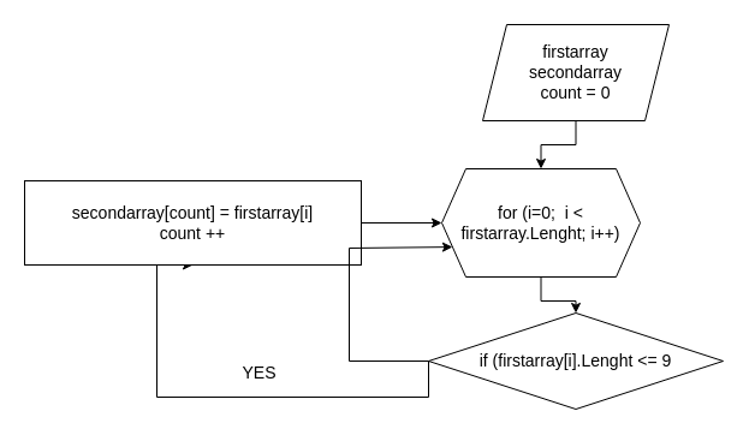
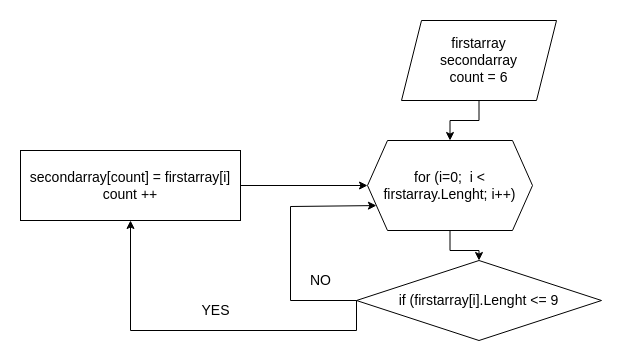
- <mxCell id="3" value="&lt;font style=&quot;font-size: 14px;&quot;&gt;firstarray&lt;br&gt;secondarray&lt;br&gt;count = 0&lt;/font&gt;" style="shape=parallelogram;perimeter=parallelogramPerimeter;whiteSpace=wrap;html=1;fixedSize=1;" vertex="1" parent="1"><mxGeometry x="401" y="20" width="155" height="80" as="geometry" /></mxCell>
+ <mxCell id="3" value="&lt;font style=&quot;font-size: 14px;&quot;&gt;firstarray&lt;br&gt;secondarray&lt;br&gt;count = 6&lt;/font&gt;" style="shape=parallelogram;perimeter=parallelogramPerimeter;whiteSpace=wrap;html=1;fixedSize=1;" vertex="1" parent="1"><mxGeometry x="401" y="20" width="155" height="80" as="geometry" /></mxCell>
- <mxCell id="9" value="&lt;font style=&quot;font-size: 14px;&quot;&gt;secondarray[count] = firstarray[i]&lt;br&gt;count ++&lt;/font&gt;" style="rounded=0;whiteSpace=wrap;html=1;" vertex="1" parent="1"><mxGeometry x="20" y="150" width="280" height="70" as="geometry" /></mxCell>
+ <mxCell id="9" value="&lt;font style=&quot;font-size: 14px;&quot;&gt;secondarray[count] = firstarray[i]&lt;br&gt;count ++&lt;/font&gt;" style="rounded=0;whiteSpace=wrap;html=1;" vertex="1" parent="1"><mxGeometry x="20" y="150" width="220" height="70" as="geometry" /></mxCell>
+ <mxCell id="11" value="NO" style="text;html=1;align=center;verticalAlign=middle;resizable=0;points=[];autosize=1;strokeColor=none;fillColor=none;fontSize=14;" vertex="1" parent="1"><mxGeometry x="300" y="265" width="40" height="30" as="geometry" /></mxCell>
